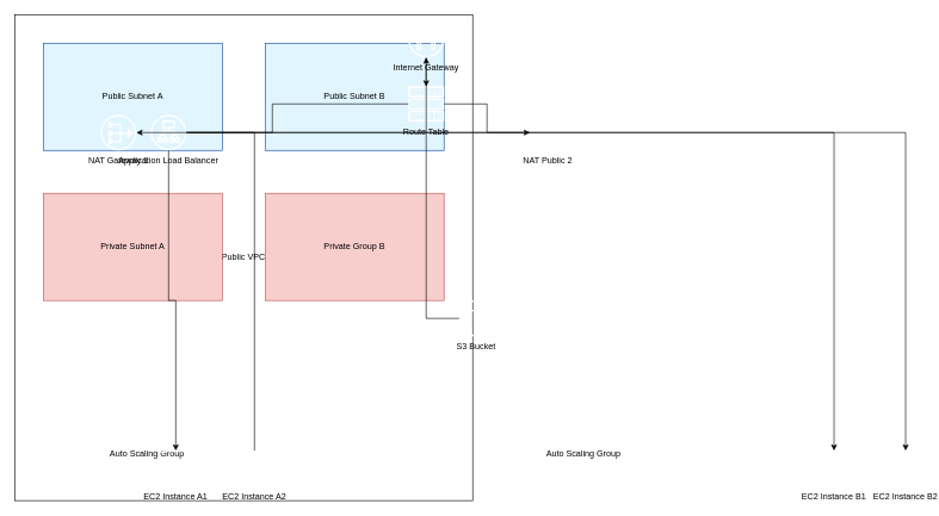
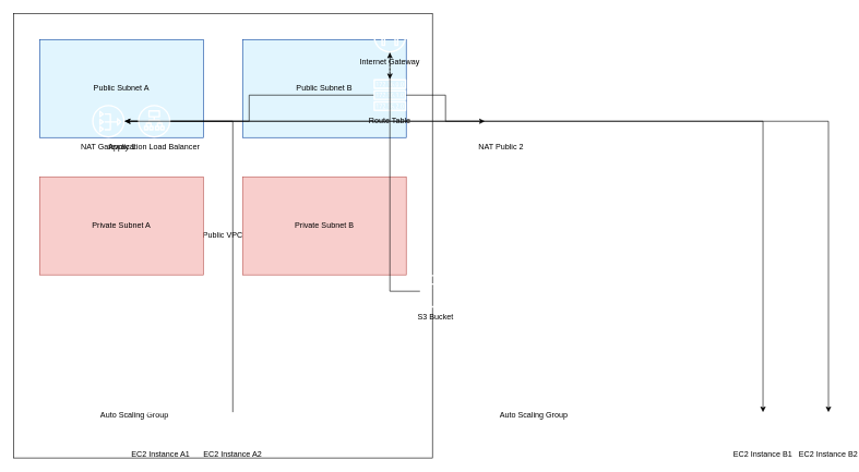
- <mxCell id="25" style="edgeStyle=orthogonalEdgeStyle;rounded=0;orthogonalLoop=1;jettySize=auto;" edge="1" parent="1" source="7" target="8"><mxGeometry relative="1" as="geometry" /></mxCell>
+ <mxCell id="25" style="edgeStyle=orthogonalEdgeStyle;rounded=0;orthogonalLoop=1;jettySize=auto;dashed=1;" edge="1" parent="1" source="7" target="8"><mxGeometry relative="1" as="geometry" /></mxCell>
- <mxCell id="6" value="Private Group B" style="rounded=0;whiteSpace=wrap;html=1;fillColor=#f8cecc;strokeColor=#b85450;aspect=fixed;" vertex="1" parent="2"><mxGeometry x="350" y="250" width="250" height="150" as="geometry" /></mxCell>
+ <mxCell id="6" value="Private Subnet B" style="rounded=0;whiteSpace=wrap;html=1;fillColor=#f8cecc;strokeColor=#b85450;aspect=fixed;" vertex="1" parent="2"><mxGeometry x="350" y="250" width="250" height="150" as="geometry" /></mxCell>
- <mxCell id="21" style="edgeStyle=orthogonalEdgeStyle;rounded=0;orthogonalLoop=1;jettySize=auto;" edge="1" parent="1" source="11" target="13"><mxGeometry relative="1" as="geometry" /></mxCell>
+ <mxCell id="21" style="edgeStyle=orthogonalEdgeStyle;rounded=0;orthogonalLoop=1;jettySize=auto;" edge="1" parent="1" source="11" target="9"><mxGeometry relative="1" as="geometry" /></mxCell>
